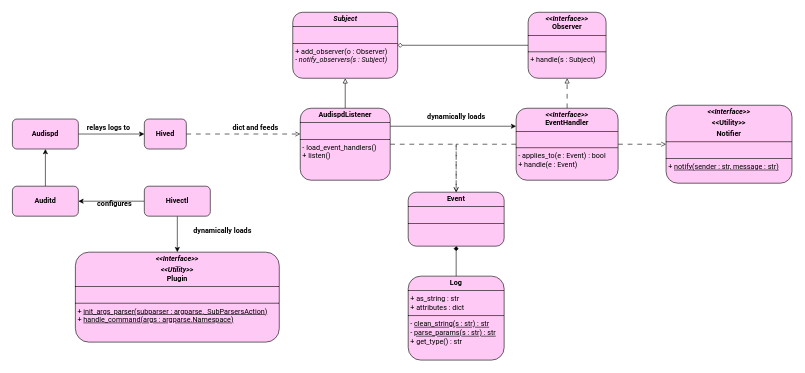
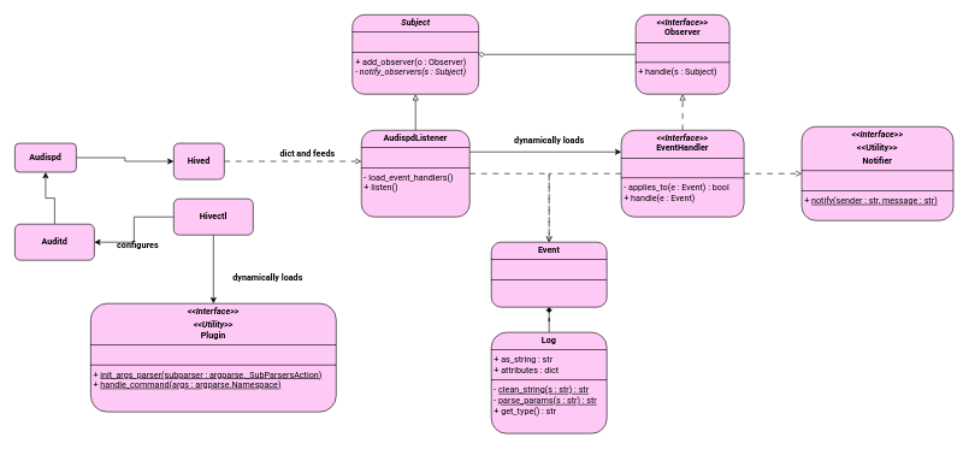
- <mxCell id="27" value="relays logs to" style="text;html=1;align=center;verticalAlign=middle;resizable=0;points=[];autosize=1;strokeColor=none;fillColor=none;fontFamily=Roboto;fontSource=https%3A%2F%2Ffonts.googleapis.com%2Fcss%3Ffamily%3DRoboto;fontSize=12;fontColor=default;fontStyle=1;horizontal=1;" vertex="1" parent="1"><mxGeometry x="135" y="198" width="90" height="30" as="geometry" /></mxCell>
- <mxCell id="26" value="Audispd" style="html=1;whiteSpace=wrap;rounded=1;fillStyle=solid;strokeColor=default;align=center;verticalAlign=middle;swimlaneFillColor=none;fontFamily=Roboto;fontSource=https%3A%2F%2Ffonts.googleapis.com%2Fcss%3Ffamily%3DRoboto;fontSize=12;fontStyle=1;horizontal=1;fillColor=light-dark(#FFC9F6,#8A3C7B);fontColor=default;" vertex="1" parent="1"><mxGeometry x="20" y="198" width="110" height="50" as="geometry" /></mxCell>
+ <mxCell id="26" value="Audispd" style="html=1;whiteSpace=wrap;rounded=1;fillStyle=solid;strokeColor=default;align=center;verticalAlign=middle;swimlaneFillColor=none;fontFamily=Roboto;fontSource=https%3A%2F%2Ffonts.googleapis.com%2Fcss%3Ffamily%3DRoboto;fontSize=12;fontStyle=1;horizontal=1;fillColor=light-dark(#FFC9F6,#8A3C7B);fontColor=default;" vertex="1" parent="1"><mxGeometry x="20" y="198" width="85" height="40" as="geometry" /></mxCell>
- <mxCell id="21" value="Hivectl" style="html=1;whiteSpace=wrap;rounded=1;fillStyle=solid;strokeColor=default;align=center;verticalAlign=middle;swimlaneFillColor=none;fontFamily=Roboto;fontSource=https%3A%2F%2Ffonts.googleapis.com%2Fcss%3Ffamily%3DRoboto;fontSize=12;fontStyle=1;horizontal=1;fillColor=light-dark(#FFC9F6,#8A3C7B);fontColor=default;" vertex="1" parent="1"><mxGeometry x="240" y="310" width="110" height="50" as="geometry" /></mxCell>
+ <mxCell id="21" value="Hivectl" style="html=1;whiteSpace=wrap;rounded=1;fillStyle=solid;strokeColor=default;align=center;verticalAlign=middle;swimlaneFillColor=none;fontFamily=Roboto;fontSource=https%3A%2F%2Ffonts.googleapis.com%2Fcss%3Ffamily%3DRoboto;fontSize=12;fontStyle=1;horizontal=1;fillColor=light-dark(#FFC9F6,#8A3C7B);fontColor=default;" vertex="1" parent="1"><mxGeometry x="240" y="275" width="110" height="50" as="geometry" /></mxCell>
- <mxCell id="10" value="&lt;p style=&quot;margin:0px;margin-top:4px;text-align:center;&quot;&gt;&lt;b&gt;Event&lt;/b&gt;&lt;/p&gt;&lt;hr size=&quot;1&quot; style=&quot;border-style:solid;&quot;&gt;&lt;p style=&quot;margin:0px;margin-left:4px;&quot;&gt;&lt;br&gt;&lt;/p&gt;&lt;hr size=&quot;1&quot; style=&quot;border-style:solid;&quot;&gt;&lt;p style=&quot;margin:0px;margin-left:4px;&quot;&gt;&lt;br&gt;&lt;/p&gt;" style="verticalAlign=top;align=left;overflow=fill;html=1;whiteSpace=wrap;rounded=1;fillStyle=solid;strokeColor=default;swimlaneFillColor=none;fontFamily=Roboto;fontSource=https%3A%2F%2Ffonts.googleapis.com%2Fcss%3Ffamily%3DRoboto;fontSize=12;fontStyle=1;horizontal=1;fillColor=light-dark(#FFC9F6,#8A3C7B);fontColor=default;" vertex="1" parent="1"><mxGeometry x="680" y="320" width="160" height="90" as="geometry" /></mxCell>
+ <mxCell id="10" value="&lt;p style=&quot;margin:0px;margin-top:4px;text-align:center;&quot;&gt;&lt;b&gt;Event&lt;/b&gt;&lt;/p&gt;&lt;hr size=&quot;1&quot; style=&quot;border-style:solid;&quot;&gt;&lt;p style=&quot;margin:0px;margin-left:4px;&quot;&gt;&lt;br&gt;&lt;/p&gt;&lt;hr size=&quot;1&quot; style=&quot;border-style:solid;&quot;&gt;&lt;p style=&quot;margin:0px;margin-left:4px;&quot;&gt;&lt;br&gt;&lt;/p&gt;" style="verticalAlign=top;align=left;overflow=fill;html=1;whiteSpace=wrap;rounded=1;fillStyle=solid;strokeColor=default;swimlaneFillColor=none;fontFamily=Roboto;fontSource=https%3A%2F%2Ffonts.googleapis.com%2Fcss%3Ffamily%3DRoboto;fontSize=12;fontStyle=1;horizontal=1;fillColor=light-dark(#FFC9F6,#8A3C7B);fontColor=default;" vertex="1" parent="1"><mxGeometry x="680" y="335" width="160" height="90" as="geometry" /></mxCell>
